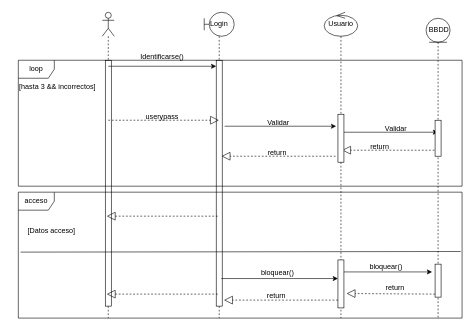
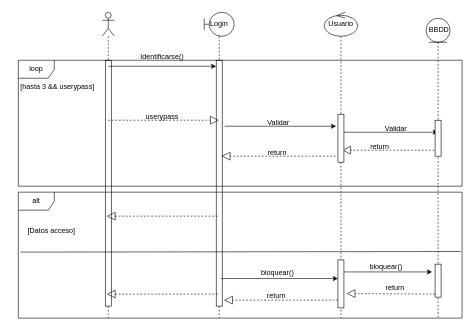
- <mxCell id="23" value="[hasta 3 &amp;amp;&amp;amp; incorrectos]" style="text;html=1;align=center;verticalAlign=middle;resizable=0;points=[];autosize=1;strokeColor=none;fillColor=none;" vertex="1" parent="1"><mxGeometry x="20" y="130" width="150" height="30" as="geometry" /></mxCell>
+ <mxCell id="23" value="[hasta 3 &amp;amp;&amp;amp; userypass]" style="text;html=1;align=center;verticalAlign=middle;resizable=0;points=[];autosize=1;strokeColor=none;fillColor=none;" vertex="1" parent="1"><mxGeometry x="20" y="130" width="150" height="30" as="geometry" /></mxCell>
- <mxCell id="24" value="acceso" style="shape=umlFrame;whiteSpace=wrap;html=1;pointerEvents=0;" vertex="1" parent="1"><mxGeometry x="30" y="320" width="740" height="210" as="geometry" /></mxCell>
+ <mxCell id="24" value="alt" style="shape=umlFrame;whiteSpace=wrap;html=1;pointerEvents=0;" vertex="1" parent="1"><mxGeometry x="30" y="320" width="740" height="210" as="geometry" /></mxCell>
